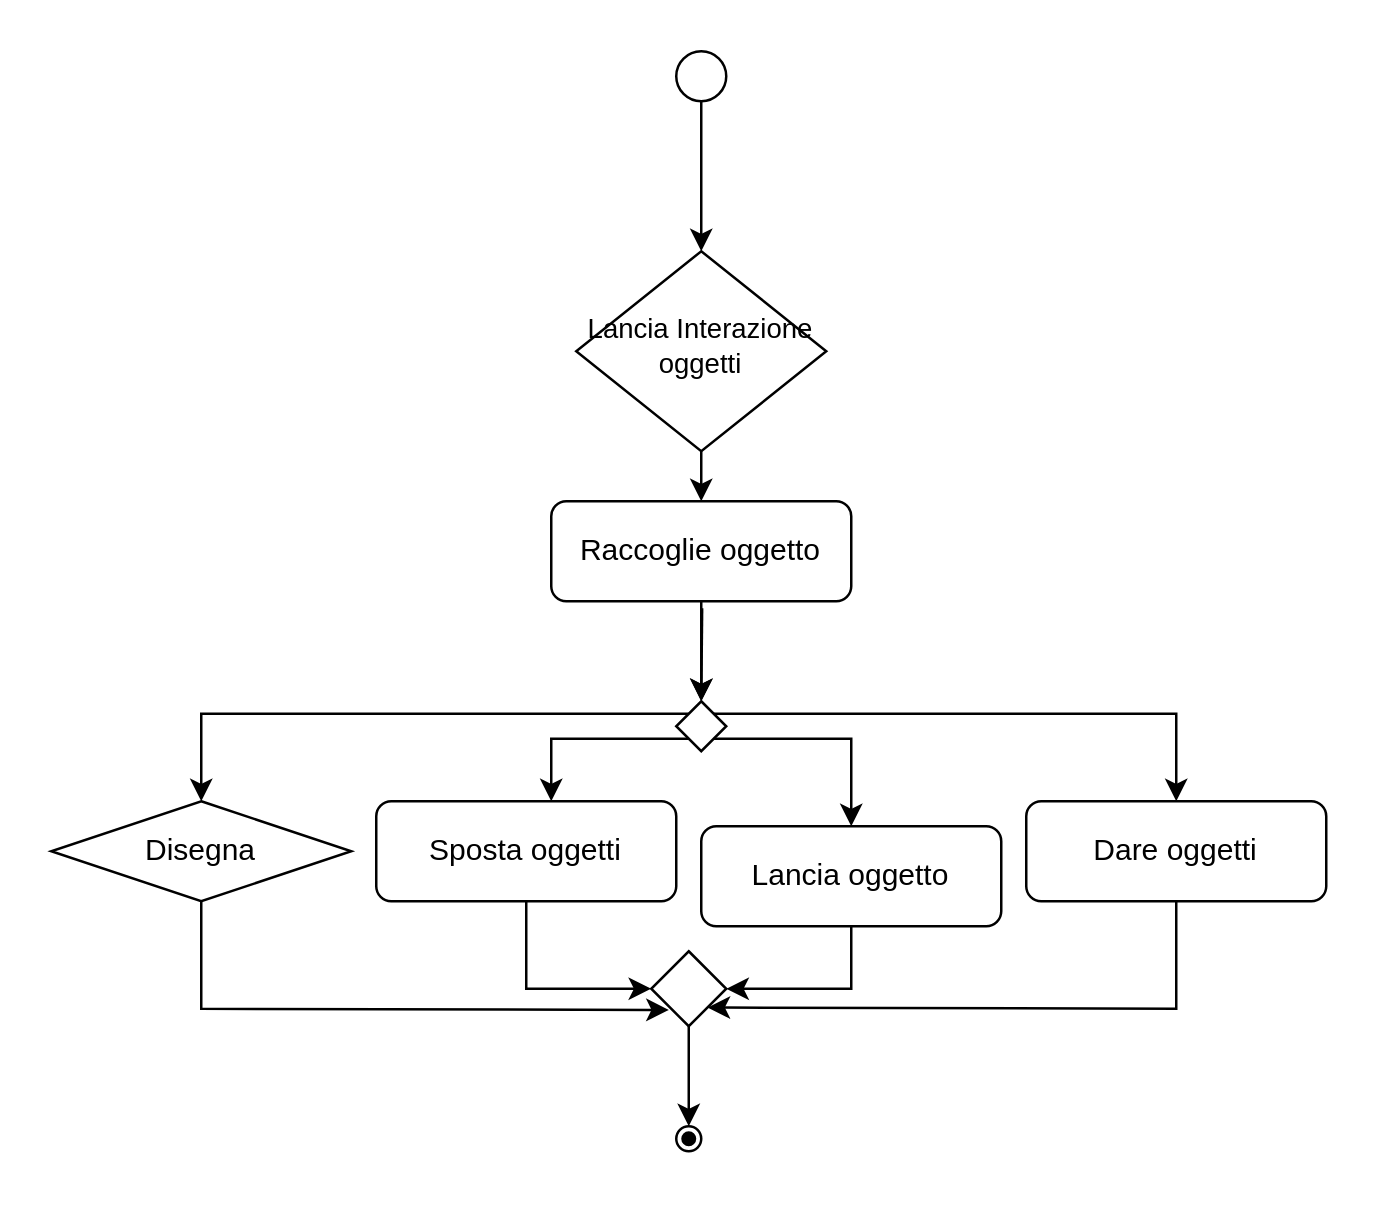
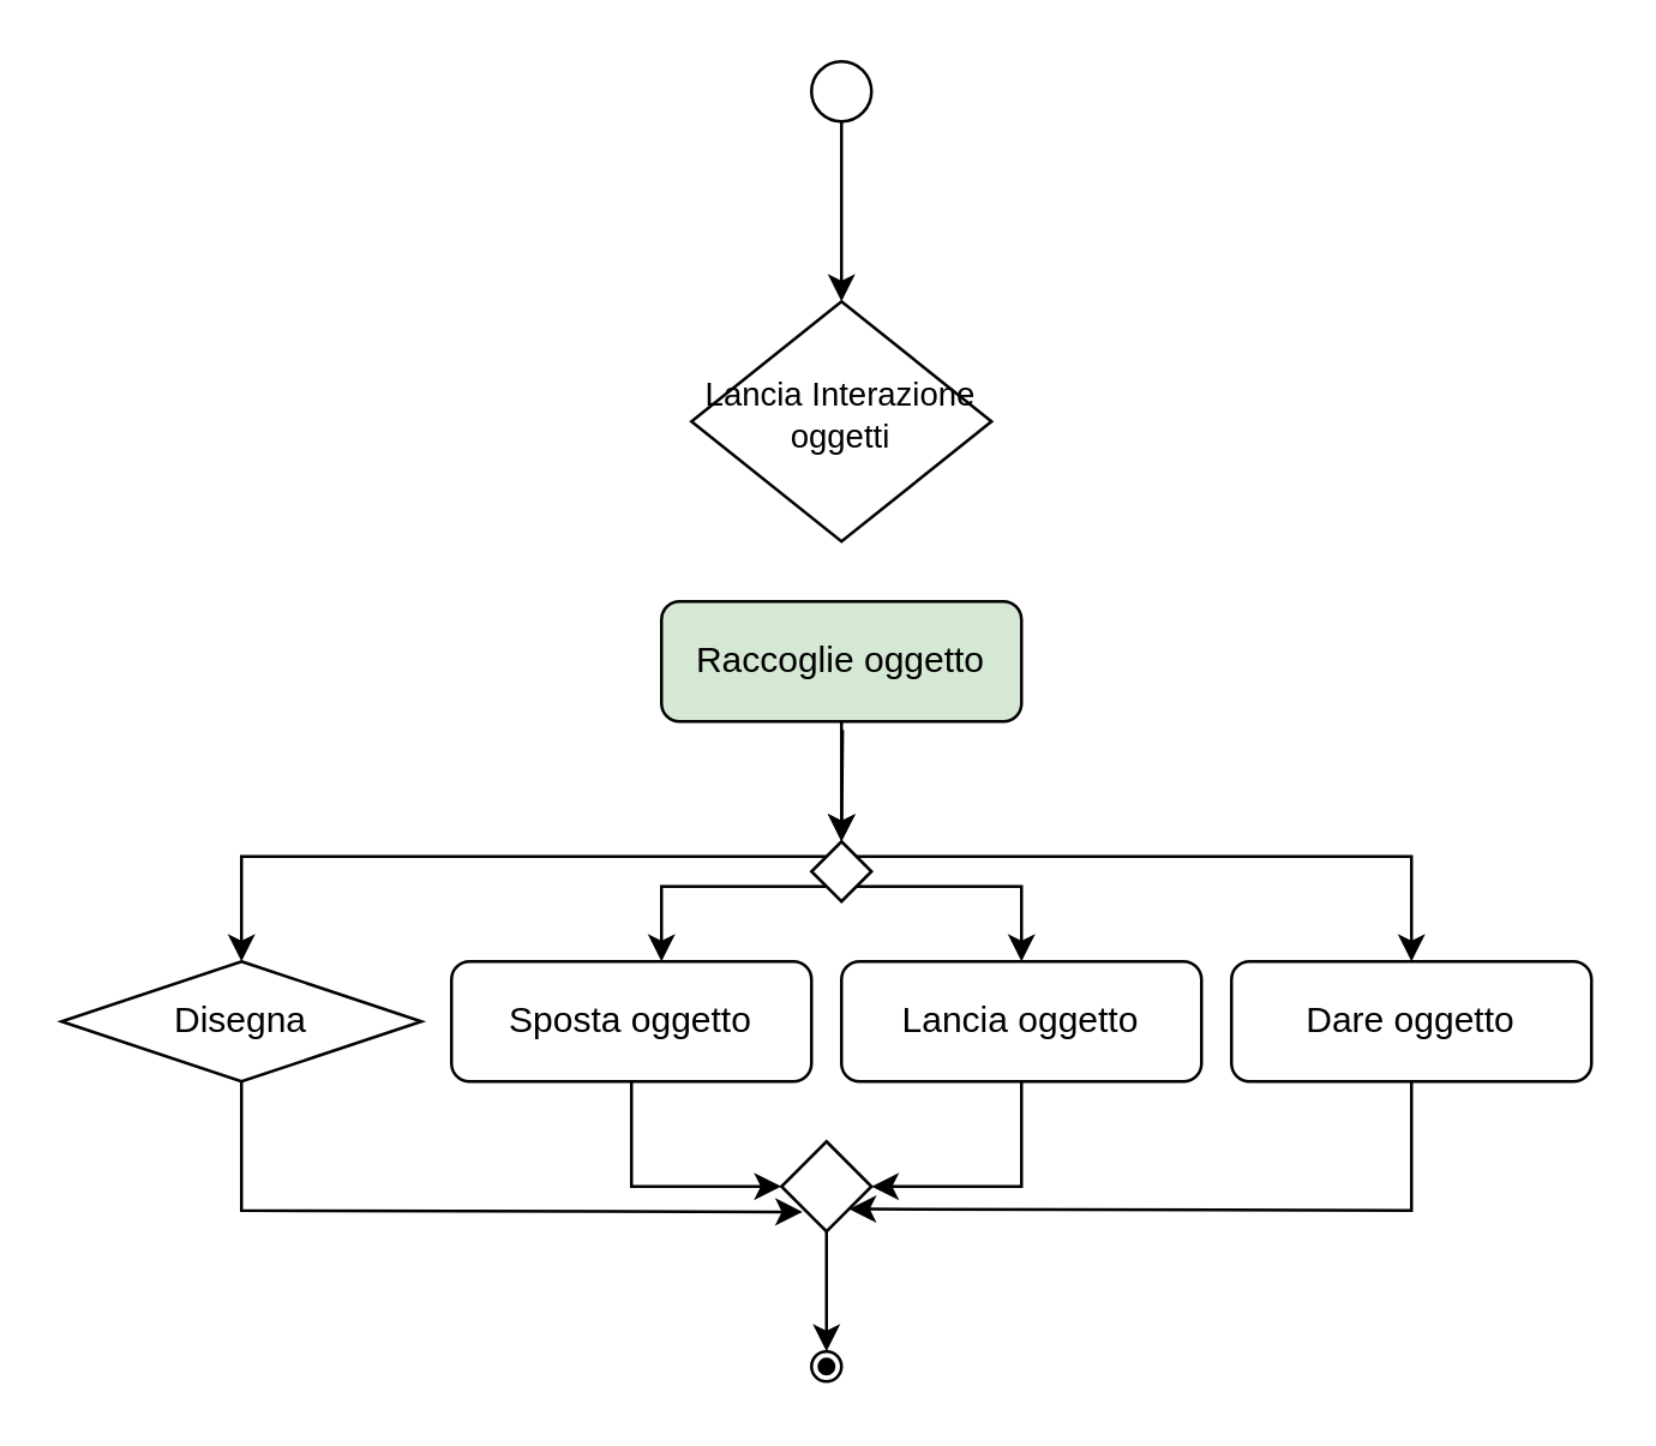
- <mxCell id="11" value="" style="endArrow=classic;html=1;rounded=0;exitX=0.5;exitY=1;exitDx=0;exitDy=0;entryX=0.5;entryY=0;entryDx=0;entryDy=0;" edge="1" parent="1" source="5" target="10"><mxGeometry width="50" height="50" relative="1" as="geometry"><mxPoint x="500" y="151" as="sourcePoint" /><mxPoint x="404" y="151" as="targetPoint" /><Array as="points"><mxPoint x="280" y="190" /></Array></mxGeometry></mxCell>
- <mxCell id="10" value="Raccoglie oggetto" style="rounded=1;whiteSpace=wrap;html=1;fontSize=12;glass=0;strokeWidth=1;shadow=0;" vertex="1" parent="1"><mxGeometry x="220" y="200" width="120" height="40" as="geometry" /></mxCell>
+ <mxCell id="10" value="Raccoglie oggetto" style="rounded=1;whiteSpace=wrap;html=1;fontSize=12;glass=0;strokeWidth=1;shadow=0;fillColor=#d5e8d4;" vertex="1" parent="1"><mxGeometry x="220" y="200" width="120" height="40" as="geometry" /></mxCell>
- <mxCell id="15" value="Sposta oggetti" style="rounded=1;whiteSpace=wrap;html=1;fontSize=12;glass=0;strokeWidth=1;shadow=0;" vertex="1" parent="1"><mxGeometry x="150" y="320" width="120" height="40" as="geometry" /></mxCell>
+ <mxCell id="15" value="Sposta oggetto" style="rounded=1;whiteSpace=wrap;html=1;fontSize=12;glass=0;strokeWidth=1;shadow=0;" vertex="1" parent="1"><mxGeometry x="150" y="320" width="120" height="40" as="geometry" /></mxCell>
- <mxCell id="23" value="Dare oggetti" style="rounded=1;whiteSpace=wrap;html=1;fontSize=12;glass=0;strokeWidth=1;shadow=0;" vertex="1" parent="1"><mxGeometry x="410" y="320" width="120" height="40" as="geometry" /></mxCell>
+ <mxCell id="23" value="Dare oggetto" style="rounded=1;whiteSpace=wrap;html=1;fontSize=12;glass=0;strokeWidth=1;shadow=0;" vertex="1" parent="1"><mxGeometry x="410" y="320" width="120" height="40" as="geometry" /></mxCell>
- <mxCell id="14" value="Lancia oggetto" style="rounded=1;whiteSpace=wrap;html=1;fontSize=12;glass=0;strokeWidth=1;shadow=0;" vertex="1" parent="1"><mxGeometry x="280" y="330" width="120" height="40" as="geometry" /></mxCell>
+ <mxCell id="14" value="Lancia oggetto" style="rounded=1;whiteSpace=wrap;html=1;fontSize=12;glass=0;strokeWidth=1;shadow=0;" vertex="1" parent="1"><mxGeometry x="280" y="320" width="120" height="40" as="geometry" /></mxCell>
